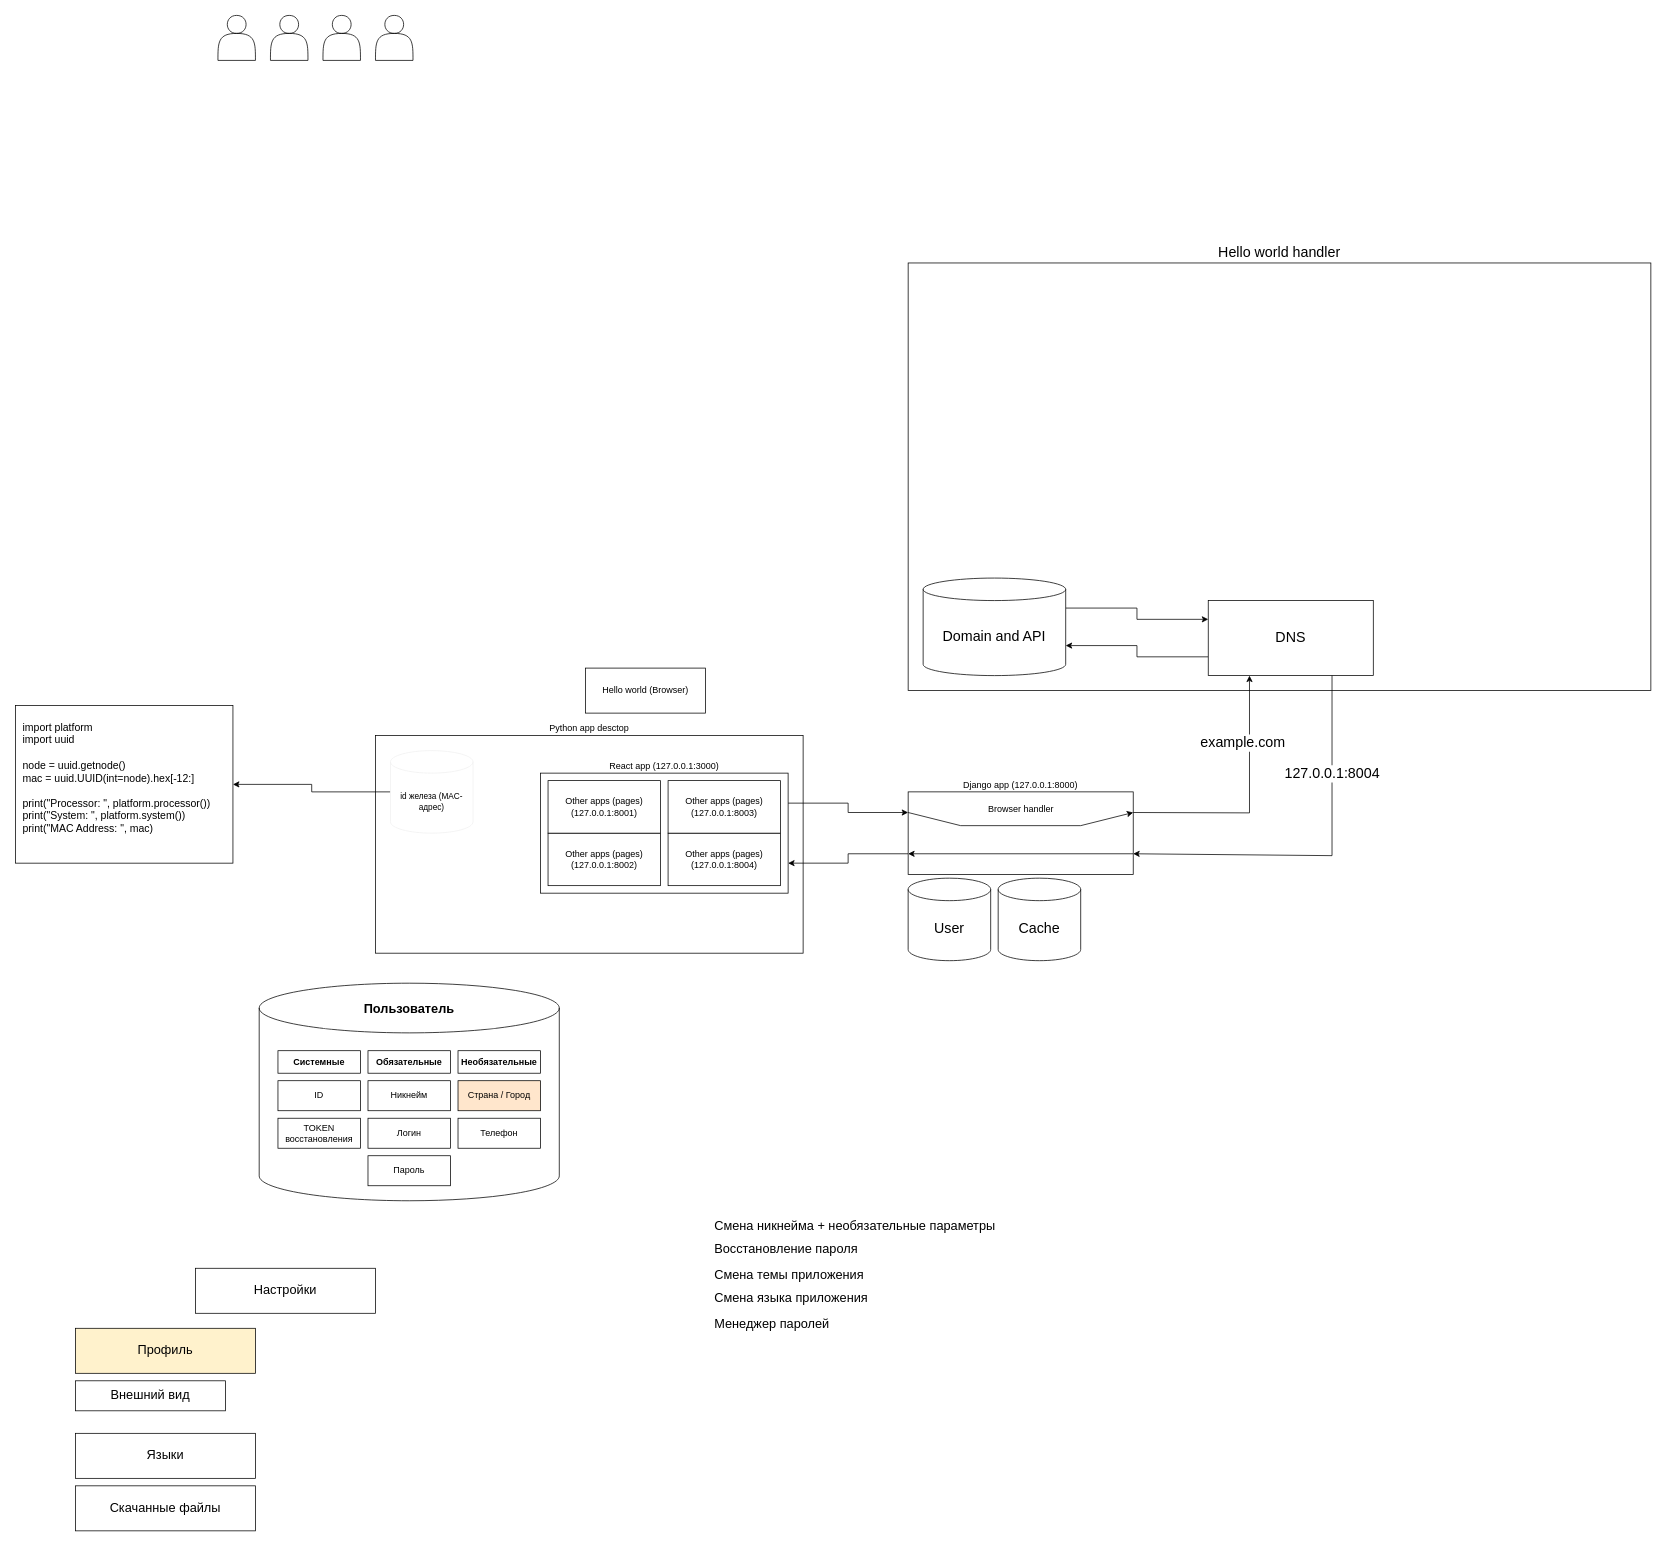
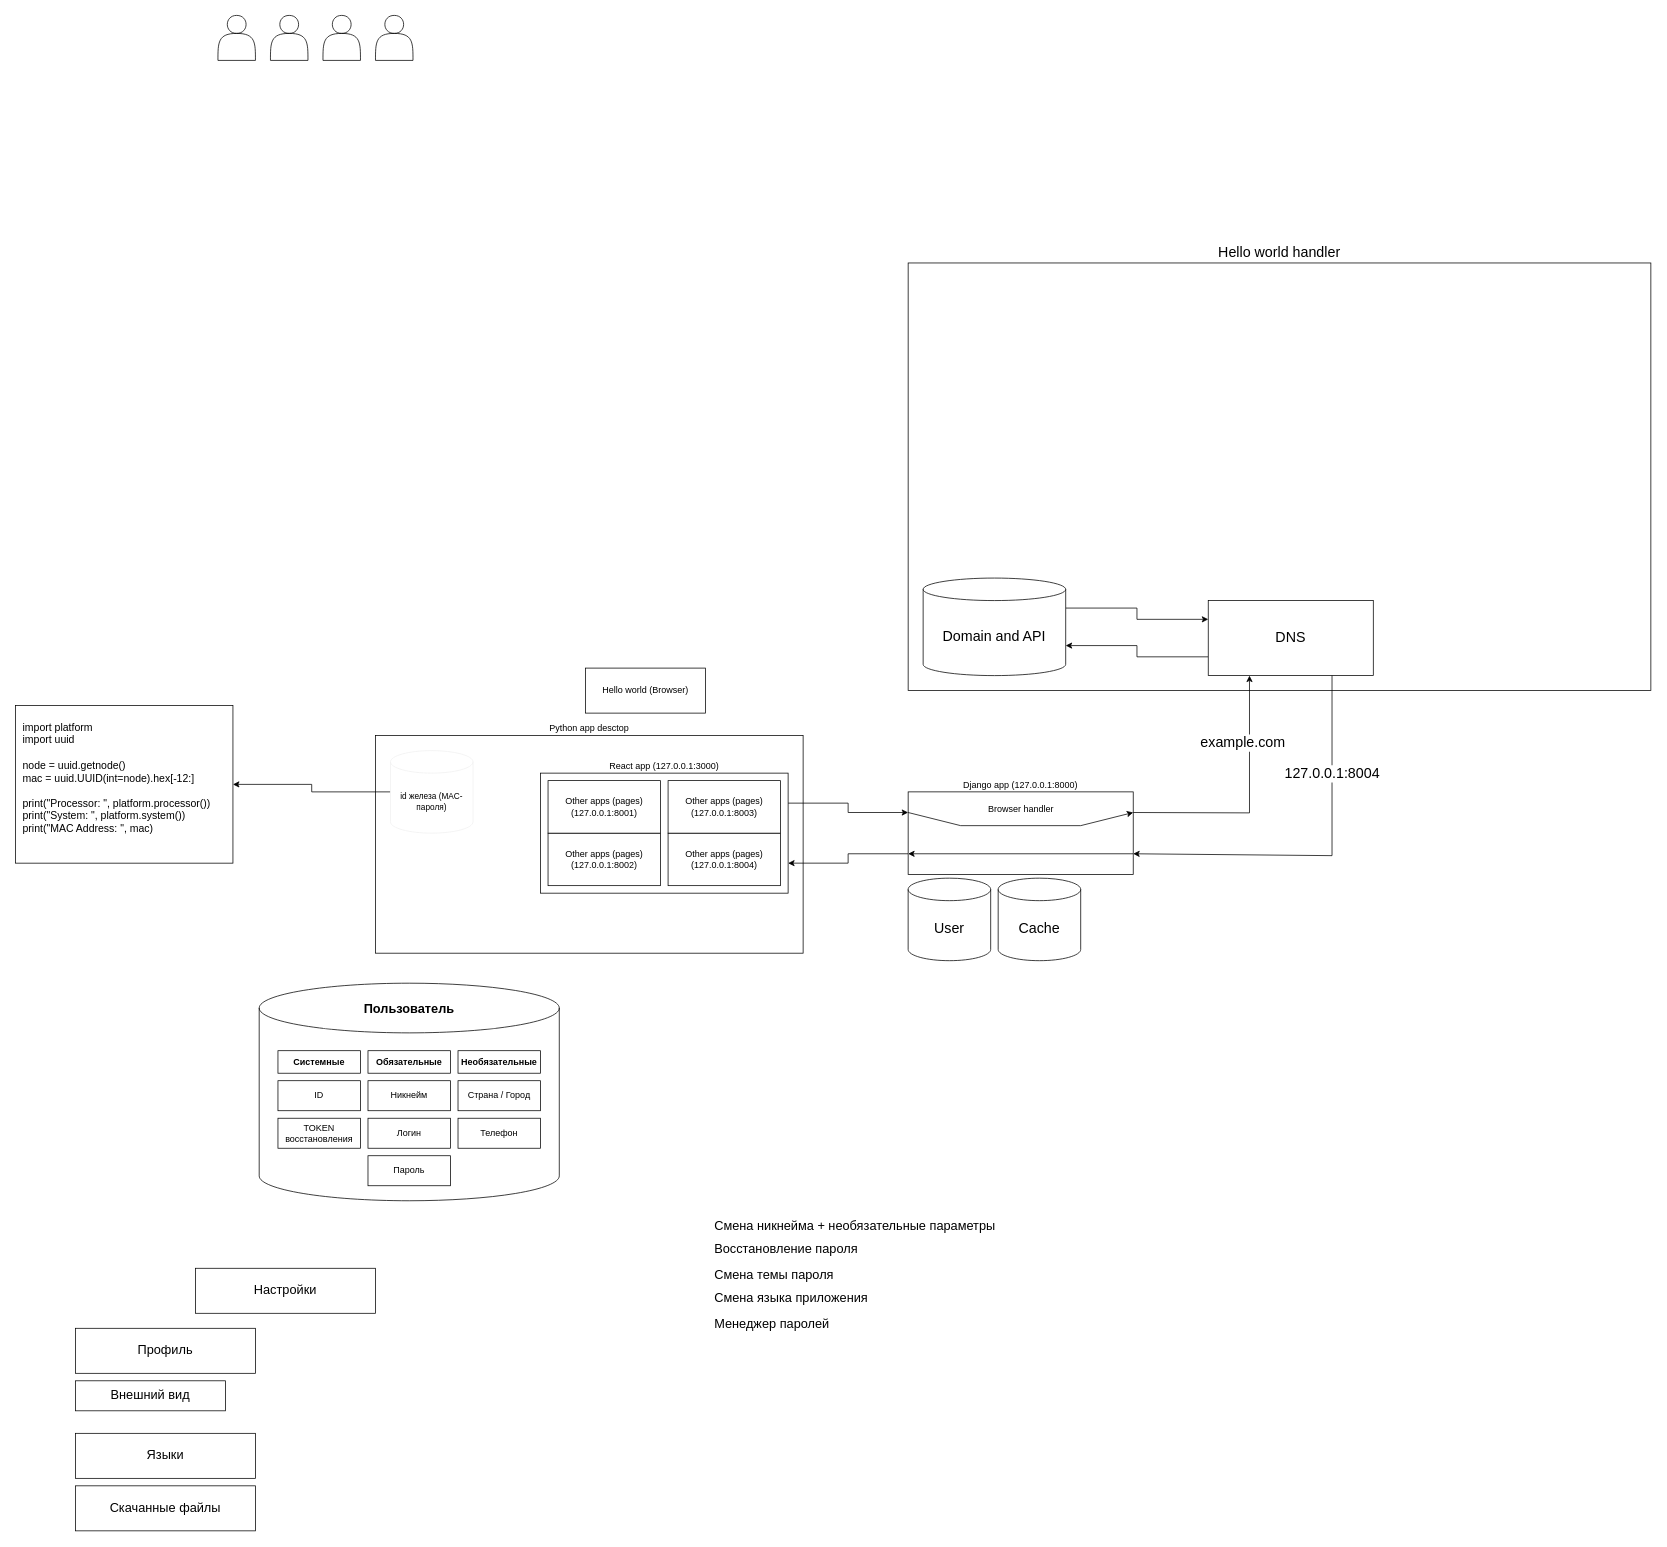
- <mxCell id="32" value="id железа (MAC-адрес)" style="shape=cylinder3;whiteSpace=wrap;html=1;boundedLbl=1;backgroundOutline=1;size=15;strokeColor=#f0f0f0;fontSize=11;" parent="1" vertex="1"><mxGeometry x="520" y="1000" width="110" height="110" as="geometry" /></mxCell>
+ <mxCell id="32" value="id железа (MAC-пароля)" style="shape=cylinder3;whiteSpace=wrap;html=1;boundedLbl=1;backgroundOutline=1;size=15;strokeColor=#f0f0f0;fontSize=11;" parent="1" vertex="1"><mxGeometry x="520" y="1000" width="110" height="110" as="geometry" /></mxCell>
- <mxCell id="38" value="Страна / Город" style="rounded=0;whiteSpace=wrap;html=1;fillColor=#ffe6cc;" vertex="1" parent="1"><mxGeometry x="610" y="1440" width="110" height="40" as="geometry" /></mxCell>
+ <mxCell id="38" value="Страна / Город" style="rounded=0;whiteSpace=wrap;html=1;" vertex="1" parent="1"><mxGeometry x="610" y="1440" width="110" height="40" as="geometry" /></mxCell>
- <mxCell id="47" value="Смена темы приложения" style="text;html=1;strokeColor=none;fillColor=none;align=left;verticalAlign=middle;whiteSpace=wrap;rounded=0;fontSize=17;" vertex="1" parent="1"><mxGeometry x="950" y="1685" width="230" height="30" as="geometry" /></mxCell>
+ <mxCell id="47" value="Смена темы пароля" style="text;html=1;strokeColor=none;fillColor=none;align=left;verticalAlign=middle;whiteSpace=wrap;rounded=0;fontSize=17;" vertex="1" parent="1"><mxGeometry x="950" y="1685" width="230" height="30" as="geometry" /></mxCell>
- <mxCell id="50" value="Профиль" style="rounded=0;whiteSpace=wrap;html=1;fontSize=17;fillColor=#fff2cc;" vertex="1" parent="1"><mxGeometry x="100" y="1770" width="240" height="60" as="geometry" /></mxCell>
+ <mxCell id="50" value="Профиль" style="rounded=0;whiteSpace=wrap;html=1;fontSize=17;" vertex="1" parent="1"><mxGeometry x="100" y="1770" width="240" height="60" as="geometry" /></mxCell>
